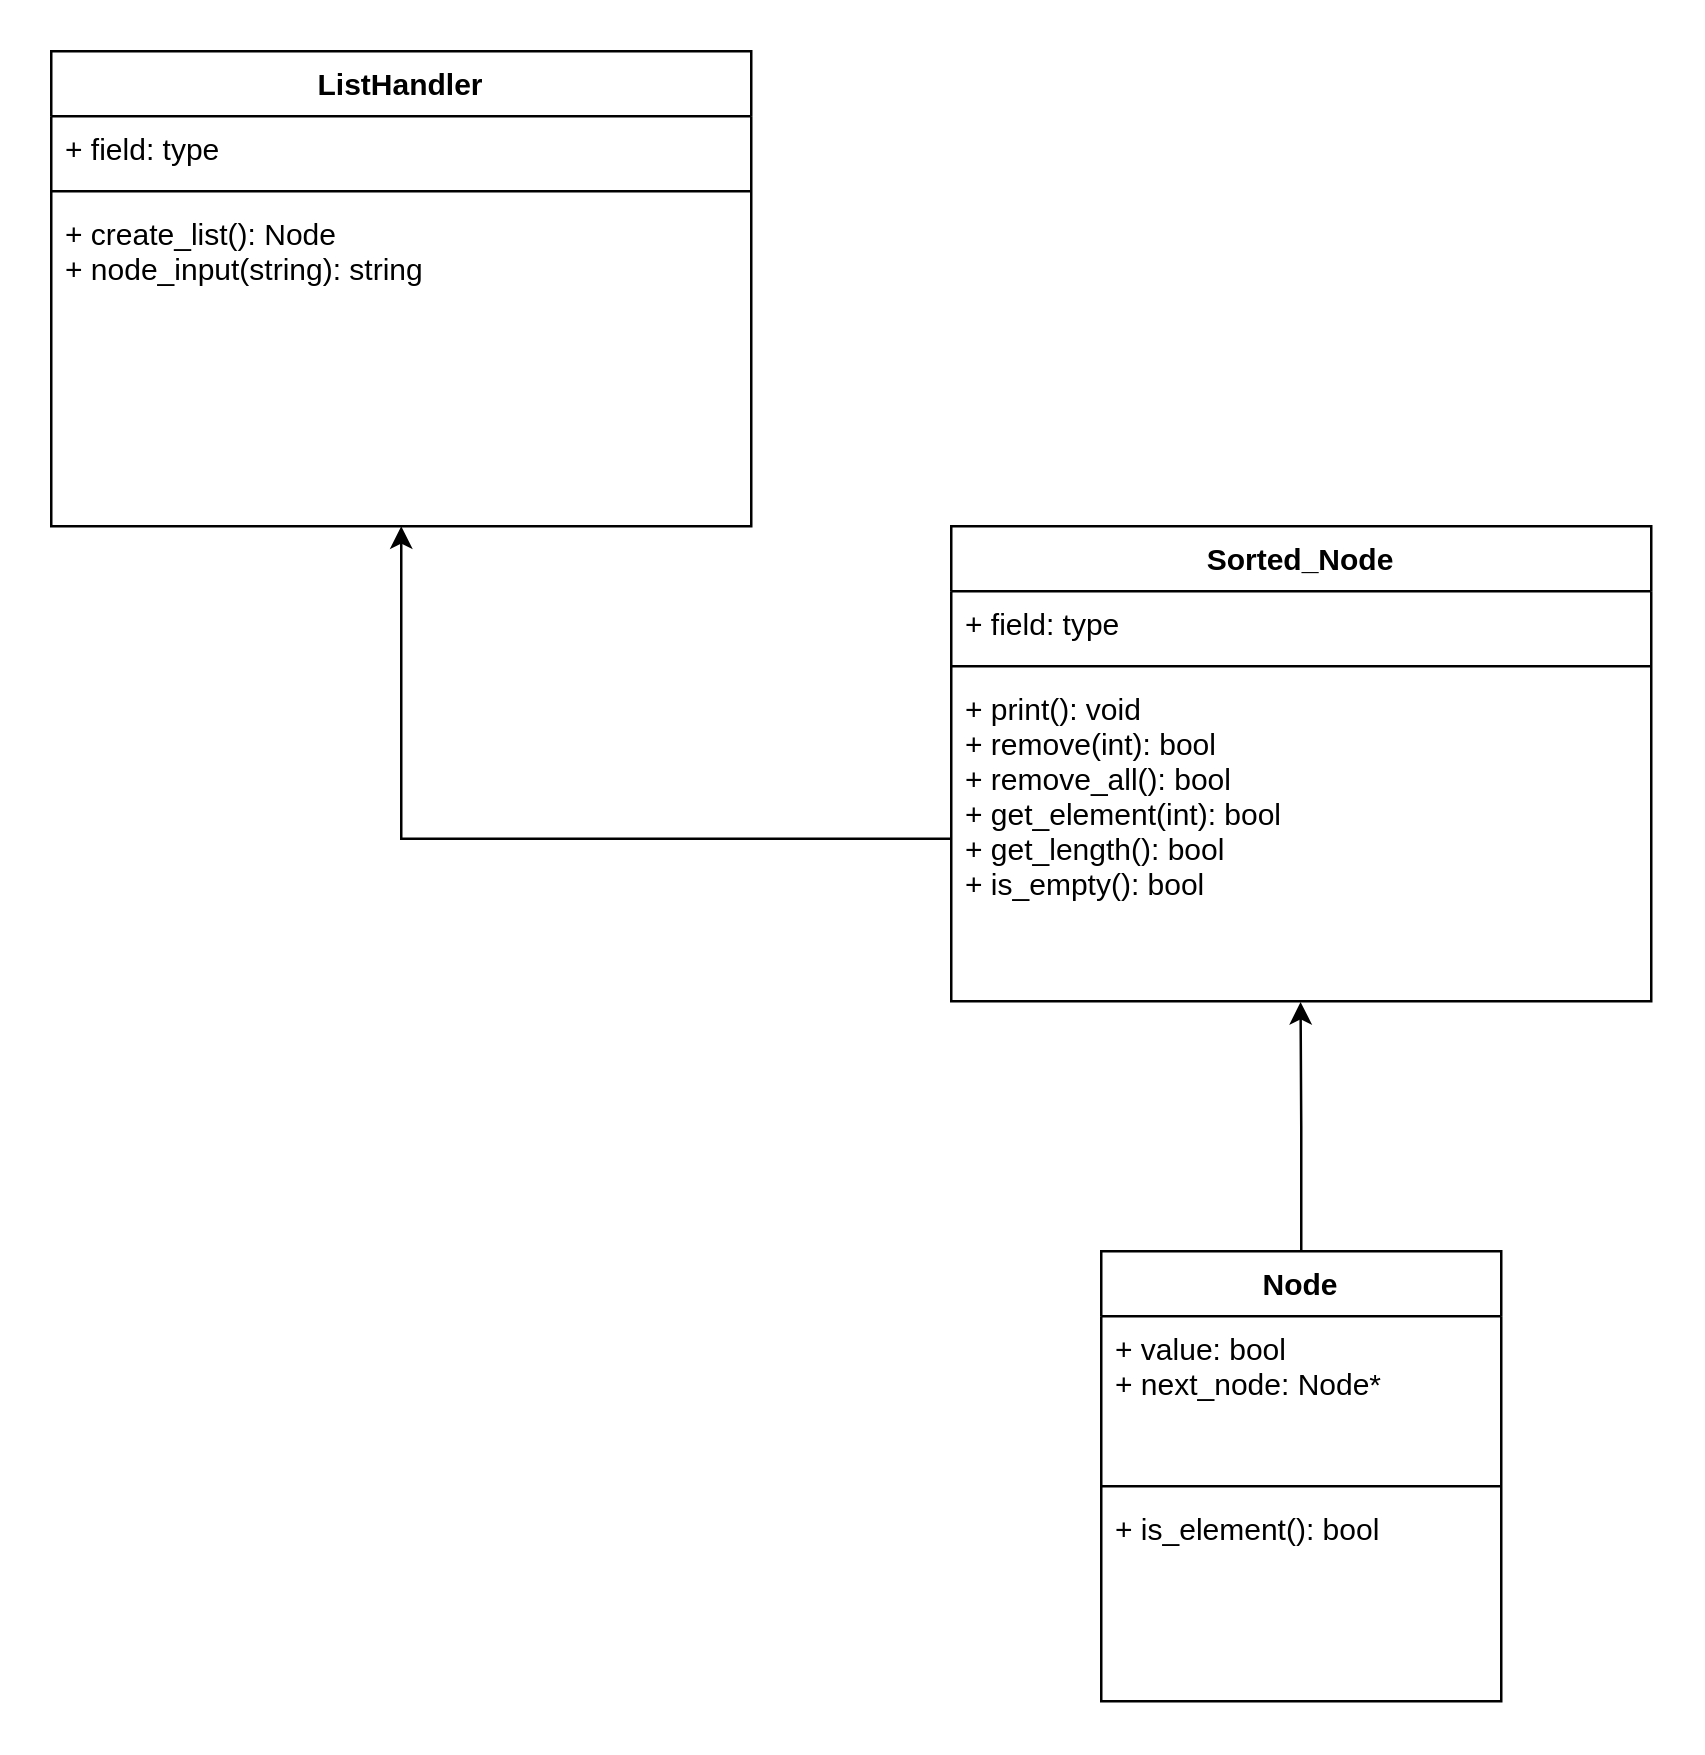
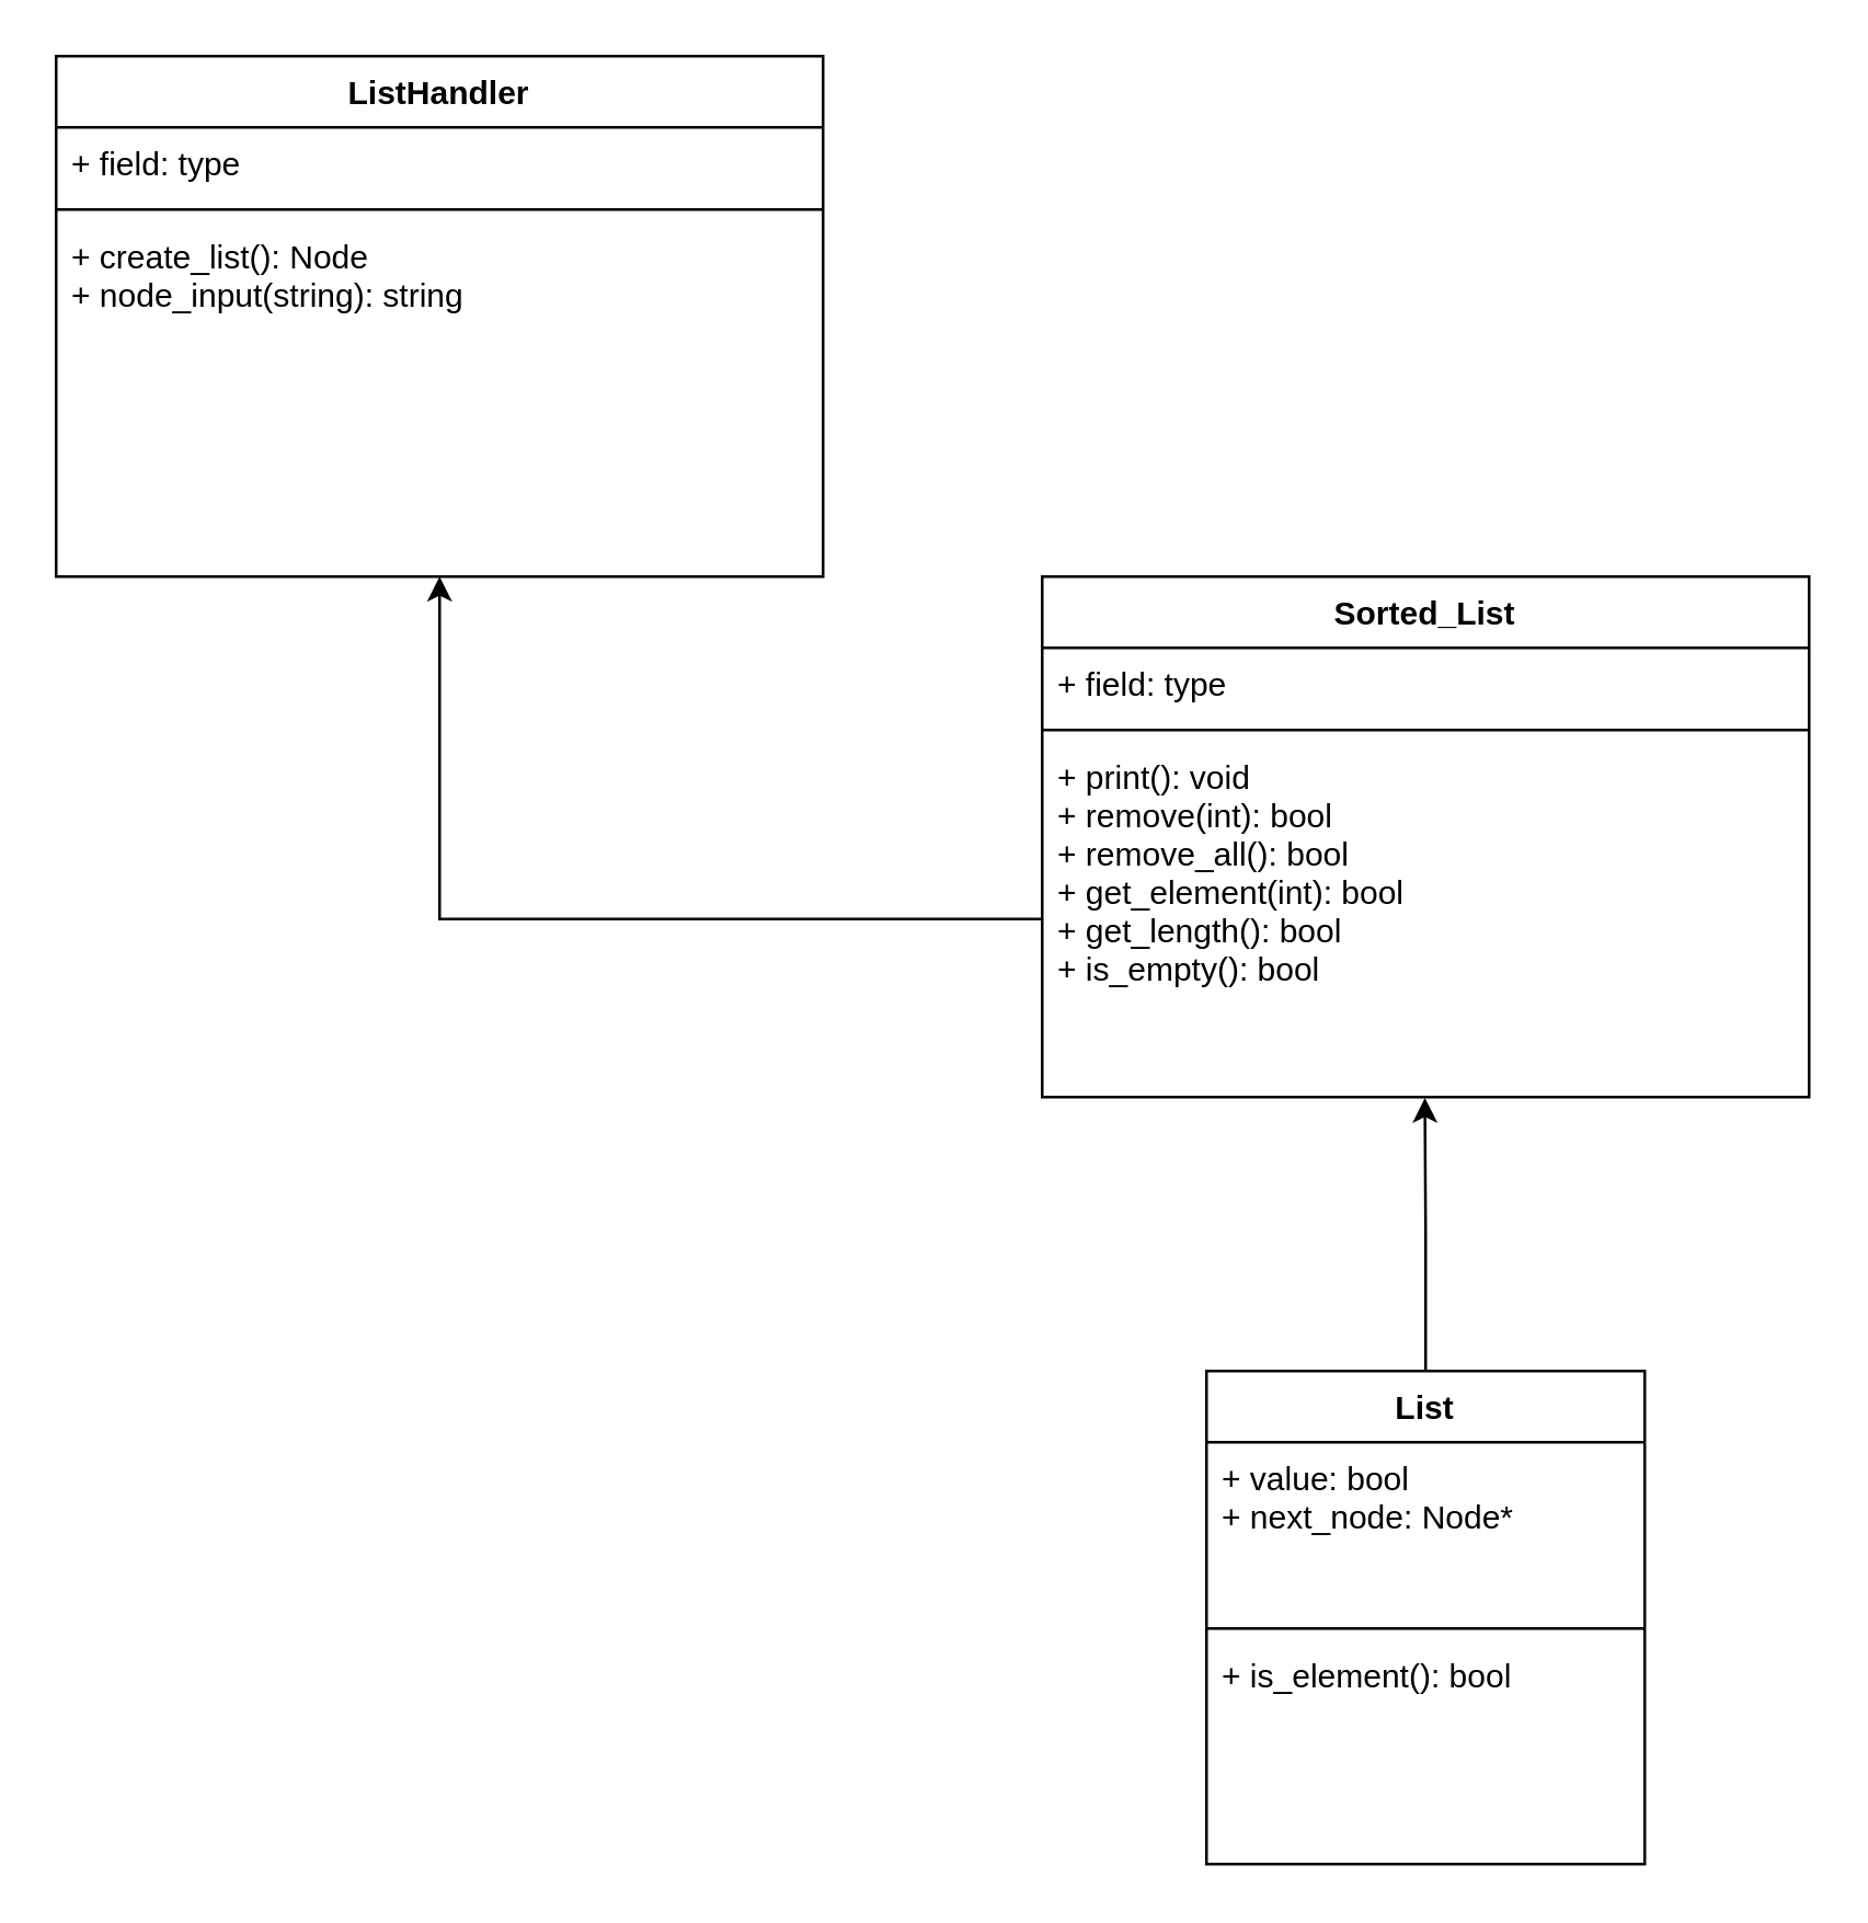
- <mxCell id="7" value="Sorted_Node" style="swimlane;fontStyle=1;align=center;verticalAlign=top;childLayout=stackLayout;horizontal=1;startSize=26;horizontalStack=0;resizeParent=1;resizeParentMax=0;resizeLast=0;collapsible=1;marginBottom=0;" vertex="1" parent="1"><mxGeometry x="380" y="210" width="280" height="190" as="geometry" /></mxCell>
+ <mxCell id="7" value="Sorted_List" style="swimlane;fontStyle=1;align=center;verticalAlign=top;childLayout=stackLayout;horizontal=1;startSize=26;horizontalStack=0;resizeParent=1;resizeParentMax=0;resizeLast=0;collapsible=1;marginBottom=0;" vertex="1" parent="1"><mxGeometry x="380" y="210" width="280" height="190" as="geometry" /></mxCell>
- <mxCell id="3" value="Node&#10;" style="swimlane;fontStyle=1;align=center;verticalAlign=top;childLayout=stackLayout;horizontal=1;startSize=26;horizontalStack=0;resizeParent=1;resizeParentMax=0;resizeLast=0;collapsible=1;marginBottom=0;" vertex="1" parent="1"><mxGeometry x="440" y="500" width="160" height="180" as="geometry" /></mxCell>
+ <mxCell id="3" value="List&#10;" style="swimlane;fontStyle=1;align=center;verticalAlign=top;childLayout=stackLayout;horizontal=1;startSize=26;horizontalStack=0;resizeParent=1;resizeParentMax=0;resizeLast=0;collapsible=1;marginBottom=0;" vertex="1" parent="1"><mxGeometry x="440" y="500" width="160" height="180" as="geometry" /></mxCell>
